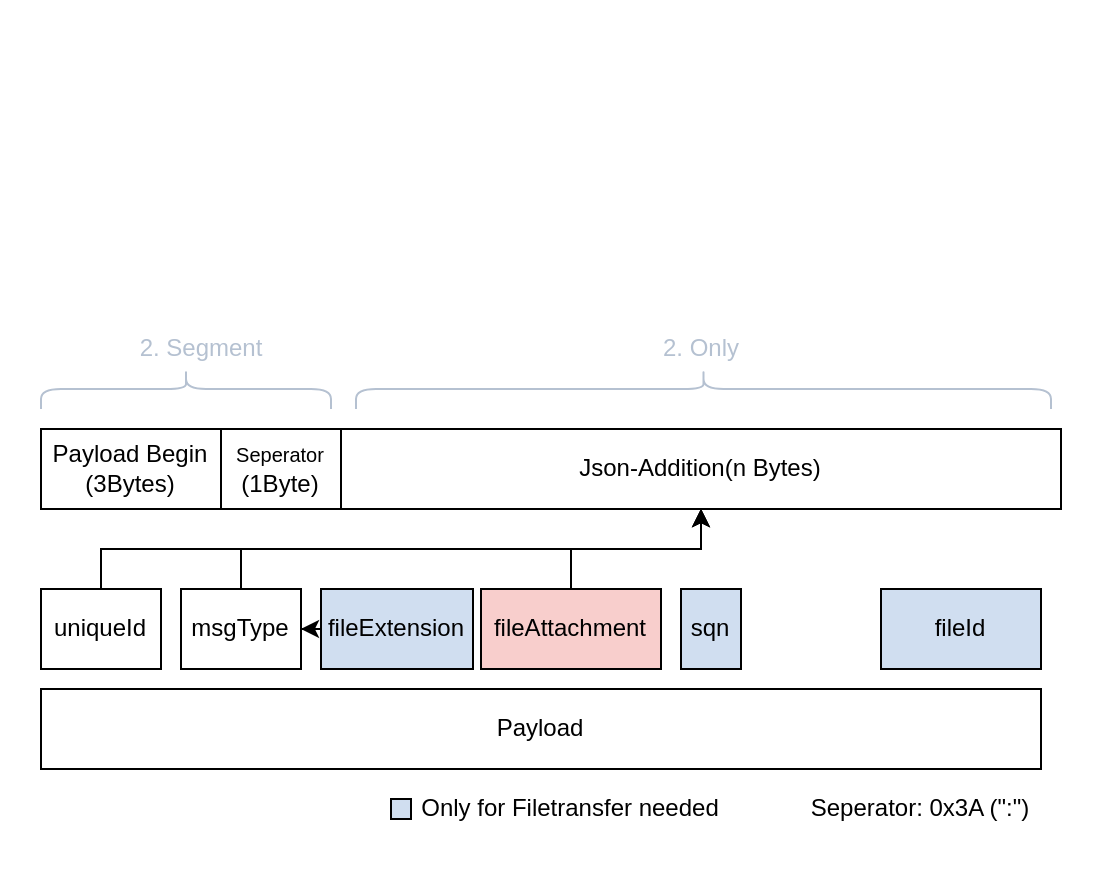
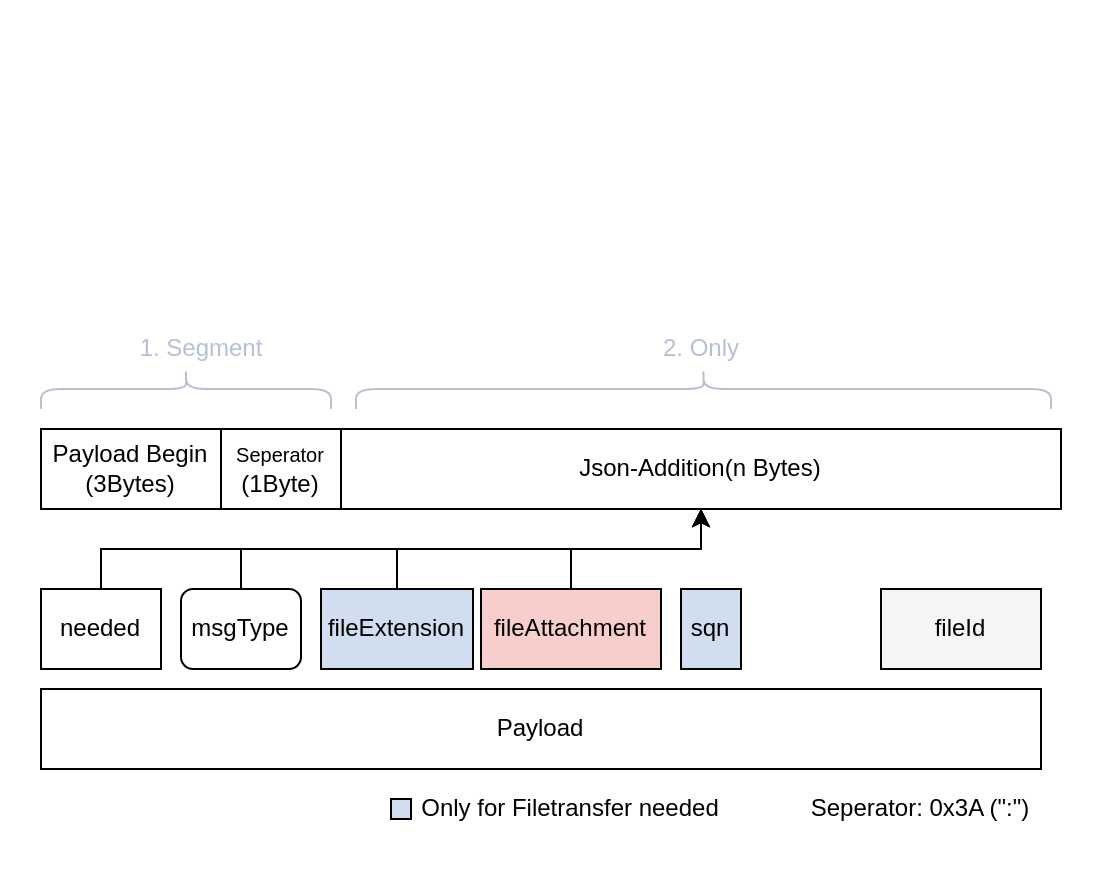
- <mxCell id="14" value="2. Segment" style="text;html=1;align=center;verticalAlign=middle;resizable=0;points=[];autosize=1;fontColor=#B5C1D1;" parent="1" vertex="1"><mxGeometry x="60" y="164" width="80" height="20" as="geometry" /></mxCell>
+ <mxCell id="14" value="1. Segment" style="text;html=1;align=center;verticalAlign=middle;resizable=0;points=[];autosize=1;fontColor=#B5C1D1;" parent="1" vertex="1"><mxGeometry x="60" y="164" width="80" height="20" as="geometry" /></mxCell>
- <mxCell id="7" value="uniqueId" style="rounded=0;whiteSpace=wrap;html=1;strokeColor=#000000;fillColor=#FFFFFF;" parent="1" vertex="1"><mxGeometry x="20" y="294" width="60" height="40" as="geometry" /></mxCell>
+ <mxCell id="7" value="needed" style="rounded=0;whiteSpace=wrap;html=1;strokeColor=#000000;fillColor=#FFFFFF;" parent="1" vertex="1"><mxGeometry x="20" y="294" width="60" height="40" as="geometry" /></mxCell>
- <mxCell id="19" value="msgType" style="rounded=0;whiteSpace=wrap;html=1;strokeColor=#000000;fillColor=#FFFFFF;" vertex="1" parent="1"><mxGeometry x="90" y="294" width="60" height="40" as="geometry" /></mxCell>
+ <mxCell id="19" value="msgType" style="whiteSpace=wrap;html=1;strokeColor=#000000;fillColor=#FFFFFF;rounded=1;" vertex="1" parent="1"><mxGeometry x="90" y="294" width="60" height="40" as="geometry" /></mxCell>
- <mxCell id="8" style="edgeStyle=orthogonalEdgeStyle;rounded=0;orthogonalLoop=1;jettySize=auto;html=1;" edge="1" parent="1" source="9" target="19"><mxGeometry relative="1" as="geometry" /></mxCell>
+ <mxCell id="8" style="edgeStyle=orthogonalEdgeStyle;rounded=0;orthogonalLoop=1;jettySize=auto;html=1;entryX=0.5;entryY=1;entryDx=0;entryDy=0;" edge="1" parent="1" source="9" target="4"><mxGeometry relative="1" as="geometry" /></mxCell>
- <mxCell id="21" value="fileId" style="rounded=0;whiteSpace=wrap;html=1;strokeColor=#000000;fillColor=#D0DEF0;" vertex="1" parent="1"><mxGeometry x="440" y="294" width="80" height="40" as="geometry" /></mxCell>
+ <mxCell id="21" value="fileId" style="rounded=0;whiteSpace=wrap;html=1;strokeColor=#000000;fillColor=#f5f5f5;" vertex="1" parent="1"><mxGeometry x="440" y="294" width="80" height="40" as="geometry" /></mxCell>
